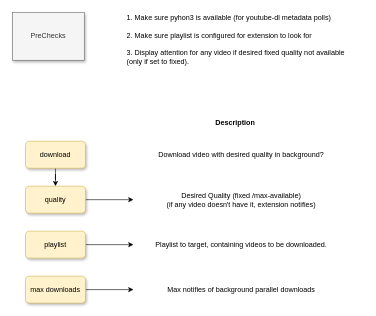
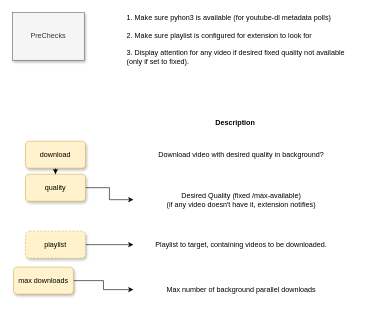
- <mxCell id="7" value="quality" style="rounded=1;whiteSpace=wrap;html=1;shadow=1;labelBackgroundColor=none;fillColor=#fff2cc;strokeColor=#d6b656;" vertex="1" parent="1"><mxGeometry x="42" y="310" width="100" height="45" as="geometry" /></mxCell>
+ <mxCell id="7" value="quality" style="rounded=1;whiteSpace=wrap;html=1;shadow=1;labelBackgroundColor=none;fillColor=#fff2cc;strokeColor=#d6b656;" vertex="1" parent="1"><mxGeometry x="42" y="290" width="100" height="45" as="geometry" /></mxCell>
- <mxCell id="10" value="playlist" style="rounded=1;whiteSpace=wrap;html=1;shadow=1;labelBackgroundColor=none;fillColor=#fff2cc;strokeColor=#d6b656;" vertex="1" parent="1"><mxGeometry x="42" y="385" width="100" height="45" as="geometry" /></mxCell>
+ <mxCell id="10" value="playlist" style="rounded=1;whiteSpace=wrap;html=1;shadow=1;labelBackgroundColor=none;fillColor=#fff2cc;strokeColor=#d6b656;dashed=1;" vertex="1" parent="1"><mxGeometry x="42" y="385" width="100" height="45" as="geometry" /></mxCell>
- <mxCell id="17" value="max downloads" style="rounded=1;whiteSpace=wrap;html=1;shadow=1;labelBackgroundColor=none;fillColor=#fff2cc;strokeColor=#d6b656;" vertex="1" parent="1"><mxGeometry x="42" y="460" width="100" height="45" as="geometry" /></mxCell>
+ <mxCell id="17" value="max downloads" style="rounded=1;whiteSpace=wrap;html=1;shadow=1;labelBackgroundColor=none;fillColor=#fff2cc;strokeColor=#d6b656;" vertex="1" parent="1"><mxGeometry x="22" y="445" width="100" height="45" as="geometry" /></mxCell>
- <mxCell id="18" value="Max notifies of background parallel downloads" style="text;html=1;strokeColor=none;fillColor=none;align=center;verticalAlign=middle;whiteSpace=wrap;rounded=0;" vertex="1" parent="1"><mxGeometry x="222" y="469" width="360" height="27" as="geometry" /></mxCell>
+ <mxCell id="18" value="Max number of background parallel downloads" style="text;html=1;strokeColor=none;fillColor=none;align=center;verticalAlign=middle;whiteSpace=wrap;rounded=0;" vertex="1" parent="1"><mxGeometry x="222" y="469" width="360" height="27" as="geometry" /></mxCell>
